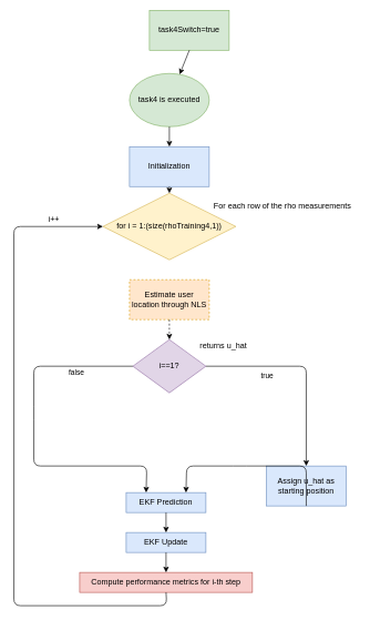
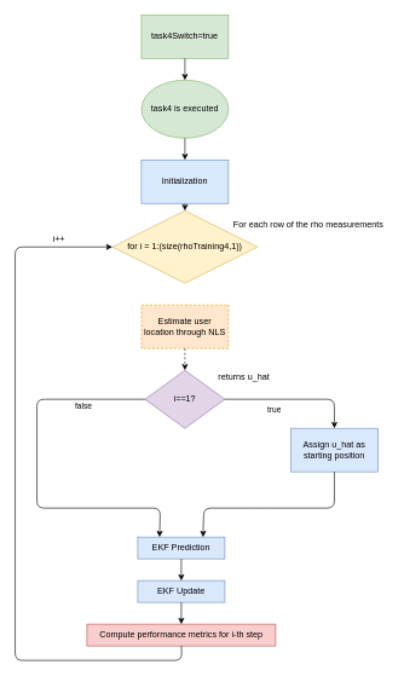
- <mxCell id="5" value="task4Switch=true" style="rounded=0;whiteSpace=wrap;html=1;fillColor=#d5e8d4;strokeColor=#82b366;" vertex="1" parent="1"><mxGeometry x="224" y="15" width="120" height="60" as="geometry" /></mxCell>
+ <mxCell id="5" value="task4Switch=true" style="rounded=0;whiteSpace=wrap;html=1;fillColor=#d5e8d4;strokeColor=#82b366;" vertex="1" parent="1"><mxGeometry x="194" y="20" width="120" height="60" as="geometry" /></mxCell>
- <mxCell id="15" value="Assign u_hat as starting position" style="rounded=0;whiteSpace=wrap;html=1;fillColor=#dae8fc;strokeColor=#6c8ebf;" vertex="1" parent="1"><mxGeometry x="400" y="700" width="120" height="60" as="geometry" /></mxCell>
+ <mxCell id="15" value="Assign u_hat as starting position" style="rounded=0;whiteSpace=wrap;html=1;fillColor=#dae8fc;strokeColor=#6c8ebf;" vertex="1" parent="1"><mxGeometry x="400" y="590" width="120" height="60" as="geometry" /></mxCell>
